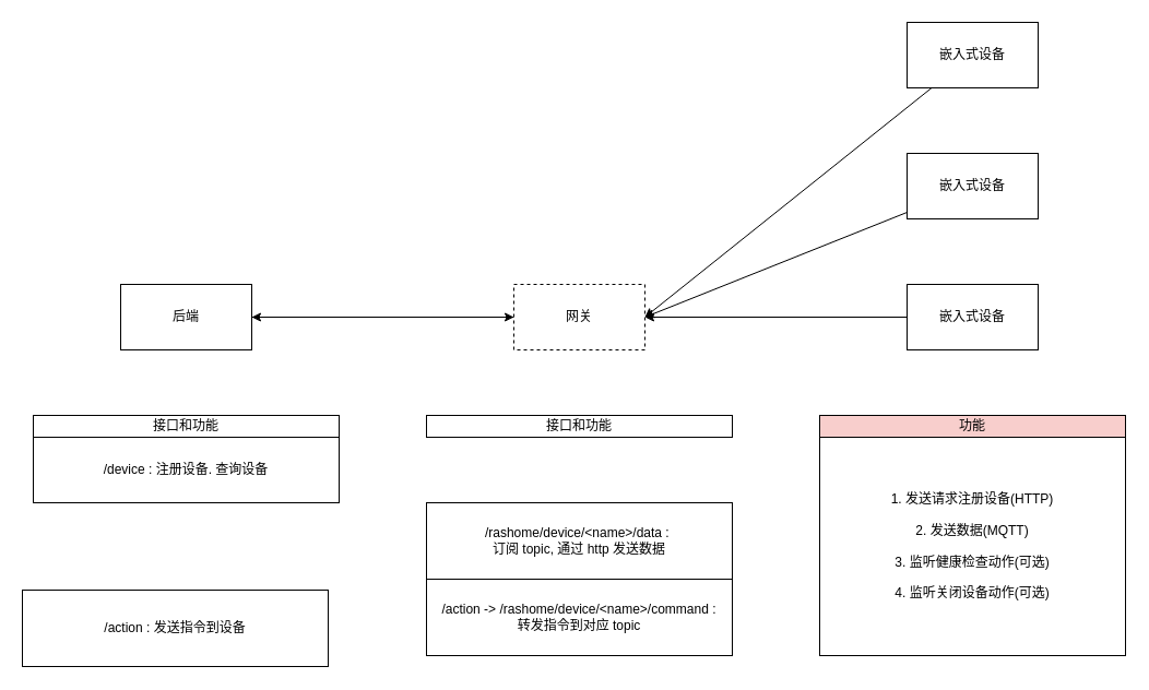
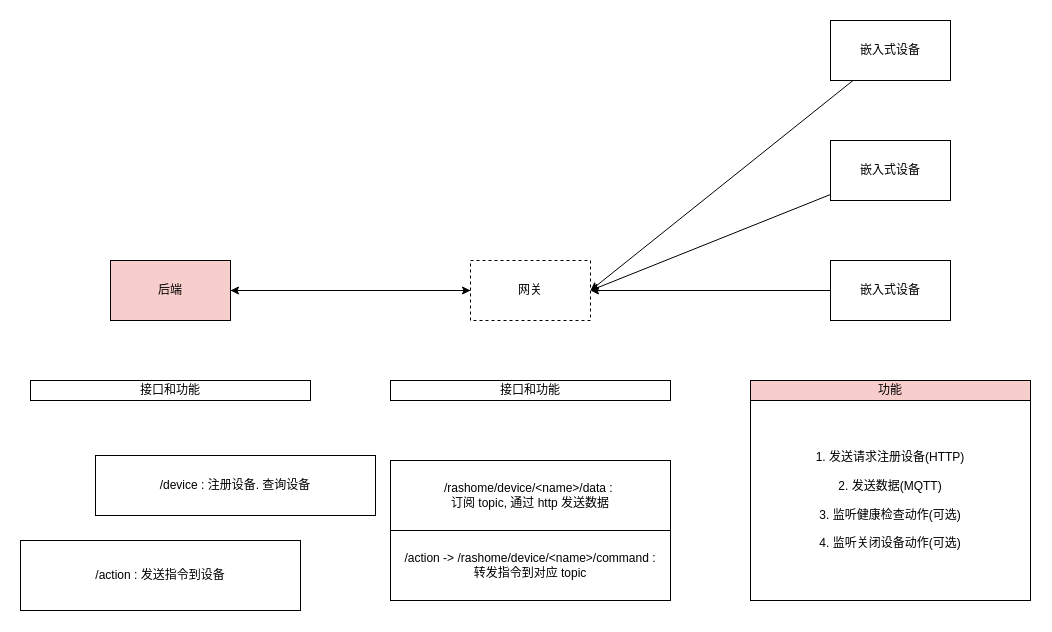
- <mxCell id="3" value="后端" style="rounded=0;whiteSpace=wrap;html=1;" vertex="1" parent="1"><mxGeometry x="110" y="260" width="120" height="60" as="geometry" /></mxCell>
+ <mxCell id="3" value="后端" style="rounded=0;whiteSpace=wrap;html=1;fillColor=#f8cecc;" vertex="1" parent="1"><mxGeometry x="110" y="260" width="120" height="60" as="geometry" /></mxCell>
- <mxCell id="13" value="/device : 注册设备. 查询设备" style="rounded=0;whiteSpace=wrap;html=1;" vertex="1" parent="1"><mxGeometry x="30" y="400" width="280" height="60" as="geometry" /></mxCell>
+ <mxCell id="13" value="/device : 注册设备. 查询设备" style="rounded=0;whiteSpace=wrap;html=1;" vertex="1" parent="1"><mxGeometry x="95" y="455" width="280" height="60" as="geometry" /></mxCell>
